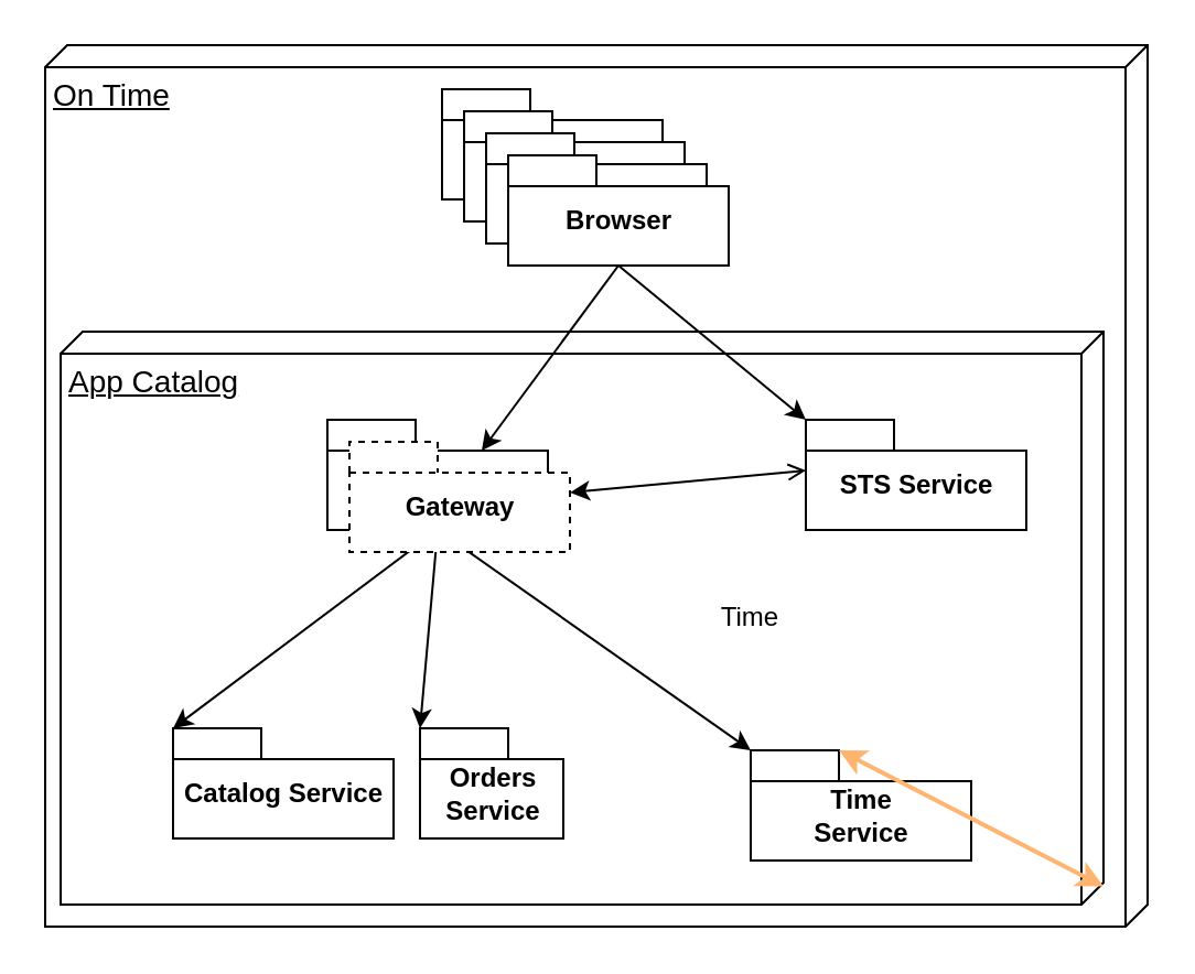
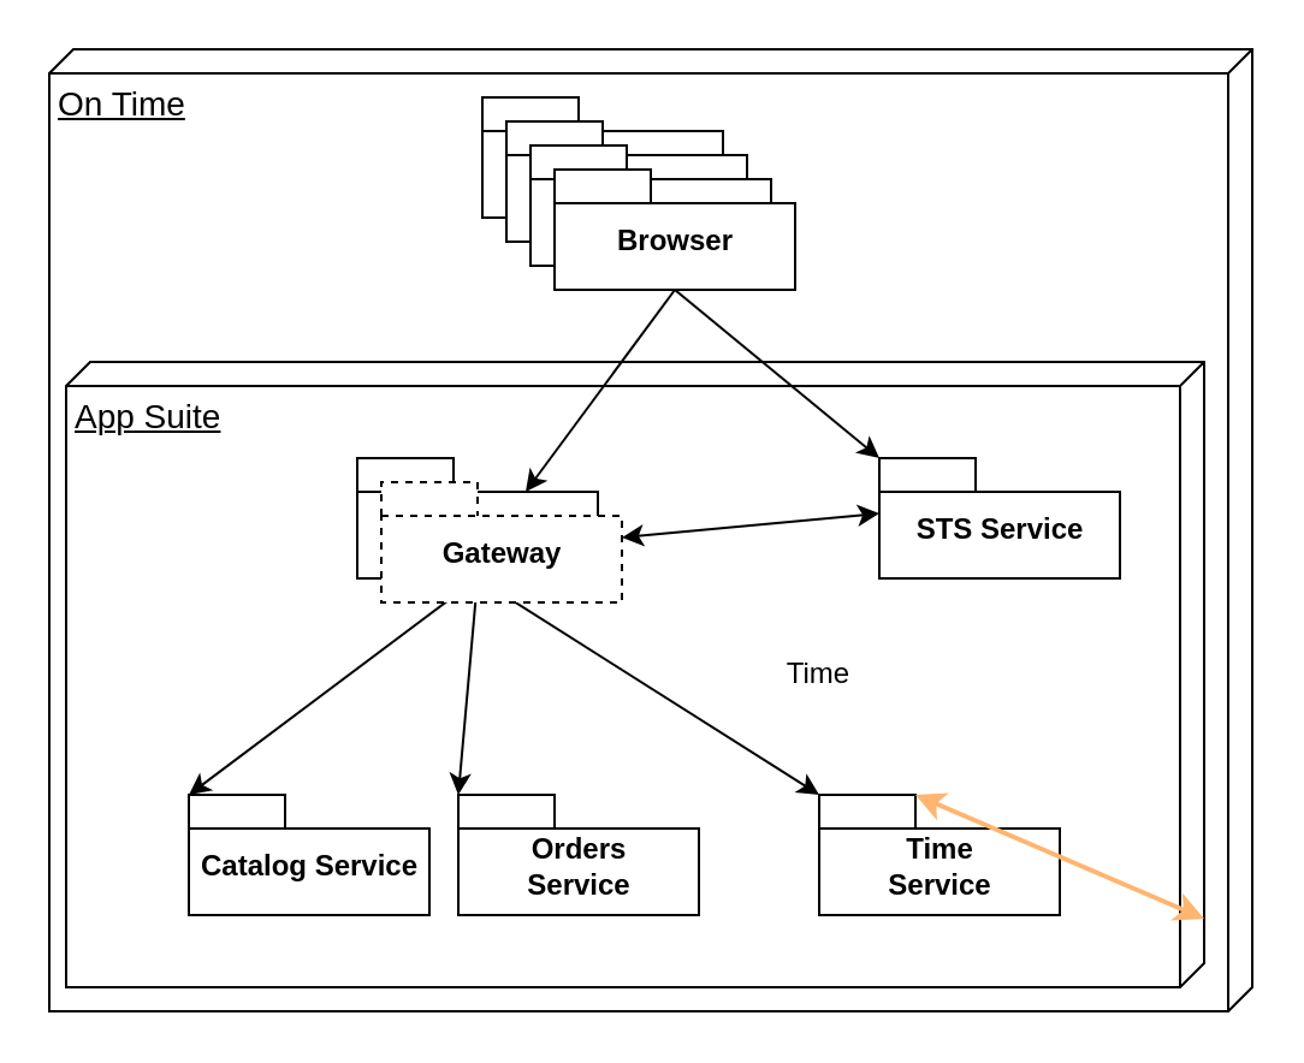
- <mxCell id="3" value="&lt;font style=&quot;font-size: 14px&quot;&gt;App Catalog&lt;/font&gt;" style="verticalAlign=top;align=left;spacingTop=8;spacingLeft=2;spacingRight=12;shape=cube;size=10;direction=south;fontStyle=4;html=1;" parent="1" vertex="1"><mxGeometry x="27" y="150" width="473" height="260" as="geometry" /></mxCell>
+ <mxCell id="3" value="&lt;font style=&quot;font-size: 14px&quot;&gt;App Suite&lt;/font&gt;" style="verticalAlign=top;align=left;spacingTop=8;spacingLeft=2;spacingRight=12;shape=cube;size=10;direction=south;fontStyle=4;html=1;" parent="1" vertex="1"><mxGeometry x="27" y="150" width="473" height="260" as="geometry" /></mxCell>
- <mxCell id="17" value="" style="endArrow=open;startArrow=classic;html=1;entryX=0;entryY=0;entryDx=0;entryDy=23;entryPerimeter=0;exitX=0;exitY=0;exitDx=100;exitDy=23;exitPerimeter=0;" parent="1" source="19" target="4" edge="1"><mxGeometry width="50" height="50" relative="1" as="geometry"><mxPoint x="20" y="560" as="sourcePoint" /><mxPoint x="70" y="510" as="targetPoint" /></mxGeometry></mxCell>
+ <mxCell id="17" value="" style="endArrow=classic;startArrow=classic;html=1;entryX=0;entryY=0;entryDx=0;entryDy=23;entryPerimeter=0;exitX=0;exitY=0;exitDx=100;exitDy=23;exitPerimeter=0;" parent="1" source="19" target="4" edge="1"><mxGeometry width="50" height="50" relative="1" as="geometry"><mxPoint x="20" y="560" as="sourcePoint" /><mxPoint x="70" y="510" as="targetPoint" /></mxGeometry></mxCell>
- <mxCell id="11" value="Orders&lt;br&gt;Service" style="shape=folder;fontStyle=1;spacingTop=10;tabWidth=40;tabHeight=14;tabPosition=left;html=1;" parent="1" vertex="1"><mxGeometry x="190" y="330" width="65" height="50" as="geometry" /></mxCell>
+ <mxCell id="11" value="Orders&lt;br&gt;Service" style="shape=folder;fontStyle=1;spacingTop=10;tabWidth=40;tabHeight=14;tabPosition=left;html=1;" parent="1" vertex="1"><mxGeometry x="190" y="330" width="100" height="50" as="geometry" /></mxCell>
- <mxCell id="12" value="Time&lt;br&gt;Service" style="shape=folder;fontStyle=1;spacingTop=10;tabWidth=40;tabHeight=14;tabPosition=left;html=1;" parent="1" vertex="1"><mxGeometry x="340" y="340" width="100" height="50" as="geometry" /></mxCell>
+ <mxCell id="12" value="Time&lt;br&gt;Service" style="shape=folder;fontStyle=1;spacingTop=10;tabWidth=40;tabHeight=14;tabPosition=left;html=1;" parent="1" vertex="1"><mxGeometry x="340" y="330" width="100" height="50" as="geometry" /></mxCell>
